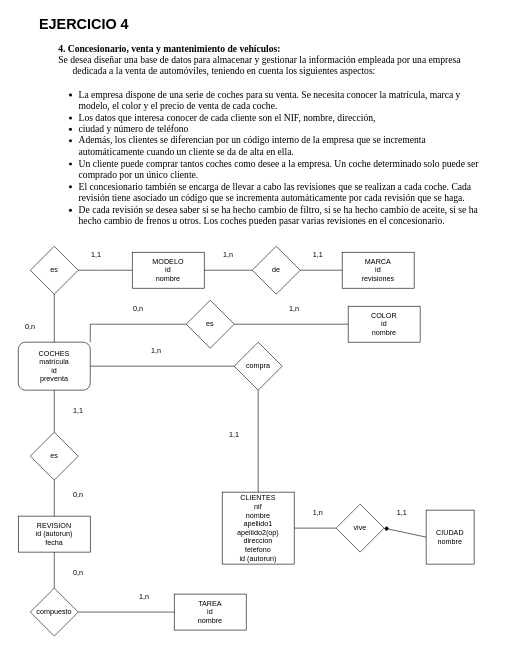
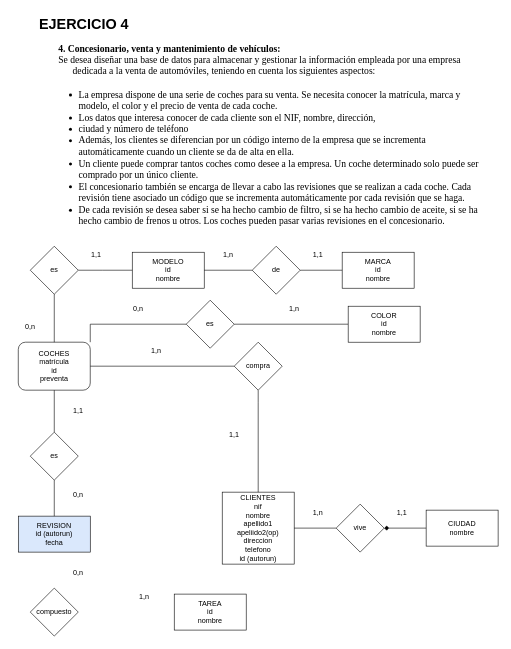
- <mxCell id="6" value="MARCA&lt;br&gt;id&lt;br&gt;revisiones" style="rounded=0;whiteSpace=wrap;html=1;" vertex="1" parent="1"><mxGeometry x="570" y="420" width="120" height="60" as="geometry" /></mxCell>
+ <mxCell id="6" value="MARCA&lt;br&gt;id&lt;br&gt;nombre" style="rounded=0;whiteSpace=wrap;html=1;" vertex="1" parent="1"><mxGeometry x="570" y="420" width="120" height="60" as="geometry" /></mxCell>
- <mxCell id="26" value="REVISION&lt;br&gt;id (autorun)&lt;br&gt;fecha" style="rounded=0;whiteSpace=wrap;html=1;" vertex="1" parent="1"><mxGeometry x="30" y="860" width="120" height="60" as="geometry" /></mxCell>
+ <mxCell id="26" value="REVISION&lt;br&gt;id (autorun)&lt;br&gt;fecha" style="rounded=0;whiteSpace=wrap;html=1;fillColor=#dae8fc;" vertex="1" parent="1"><mxGeometry x="30" y="860" width="120" height="60" as="geometry" /></mxCell>
- <mxCell id="13" value="CIUDAD&lt;br&gt;nombre&lt;br&gt;" style="rounded=0;whiteSpace=wrap;html=1;" vertex="1" parent="1"><mxGeometry x="710" y="850" width="80" height="90" as="geometry" /></mxCell>
+ <mxCell id="13" value="CIUDAD&lt;br&gt;nombre&lt;br&gt;" style="rounded=0;whiteSpace=wrap;html=1;" vertex="1" parent="1"><mxGeometry x="710" y="850" width="120" height="60" as="geometry" /></mxCell>
- <mxCell id="33" value="" style="endArrow=none;html=1;rounded=0;exitX=0.5;exitY=1;exitDx=0;exitDy=0;entryX=0.5;entryY=0;entryDx=0;entryDy=0;" edge="1" parent="1" source="26" target="32"><mxGeometry width="50" height="50" relative="1" as="geometry"><mxPoint x="90" y="920" as="sourcePoint" /><mxPoint x="290" y="1020" as="targetPoint" /><Array as="points" /></mxGeometry></mxCell>
- <mxCell id="31" value="" style="endArrow=none;html=1;rounded=0;exitX=1;exitY=0.5;exitDx=0;exitDy=0;entryX=0;entryY=0.5;entryDx=0;entryDy=0;startArrow=none;" edge="1" parent="1" source="32" target="30"><mxGeometry width="50" height="50" relative="1" as="geometry"><mxPoint x="500" y="920" as="sourcePoint" /><mxPoint x="550" y="870" as="targetPoint" /><Array as="points"><mxPoint x="170" y="1020" /></Array></mxGeometry></mxCell>
